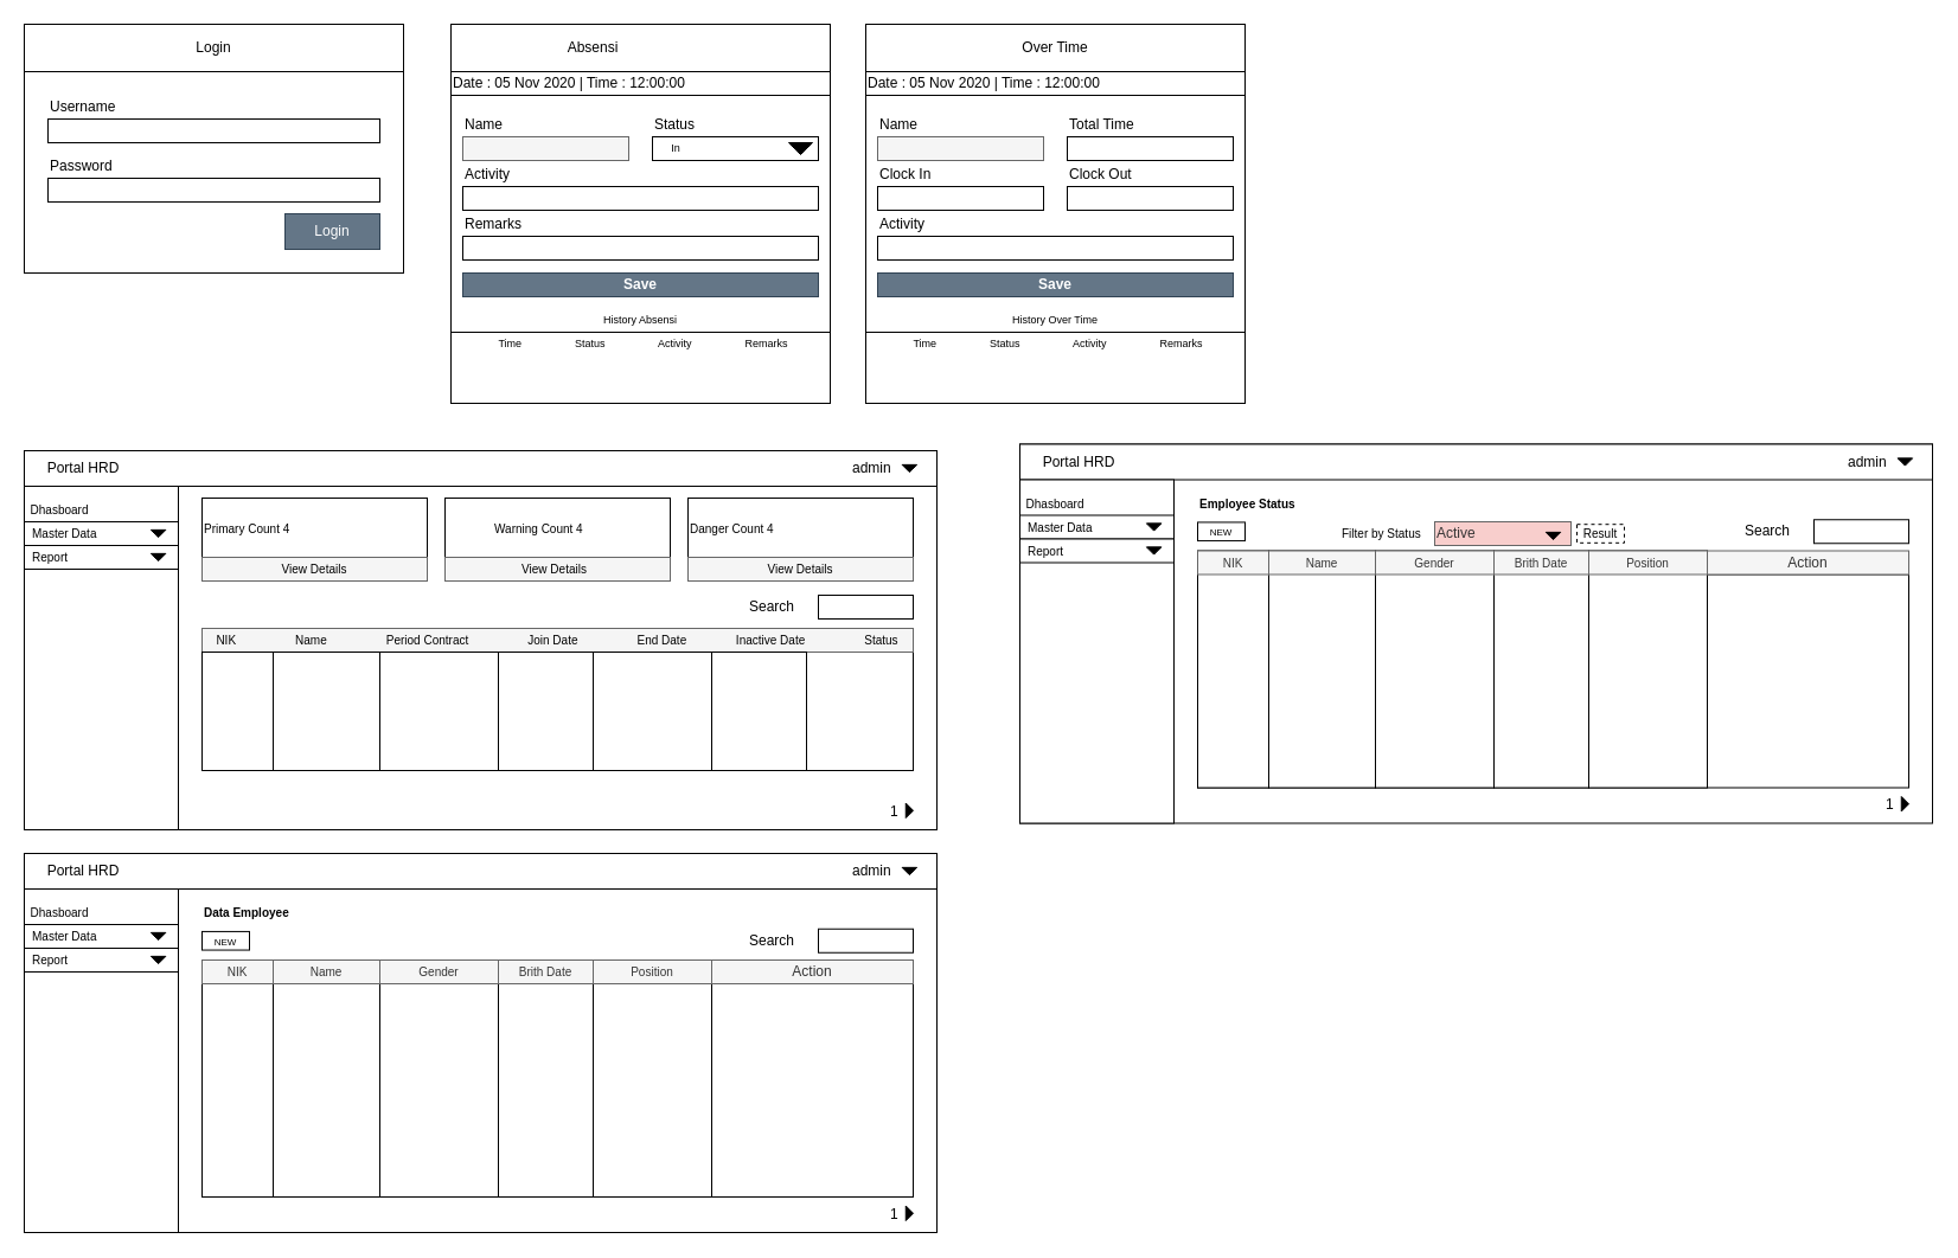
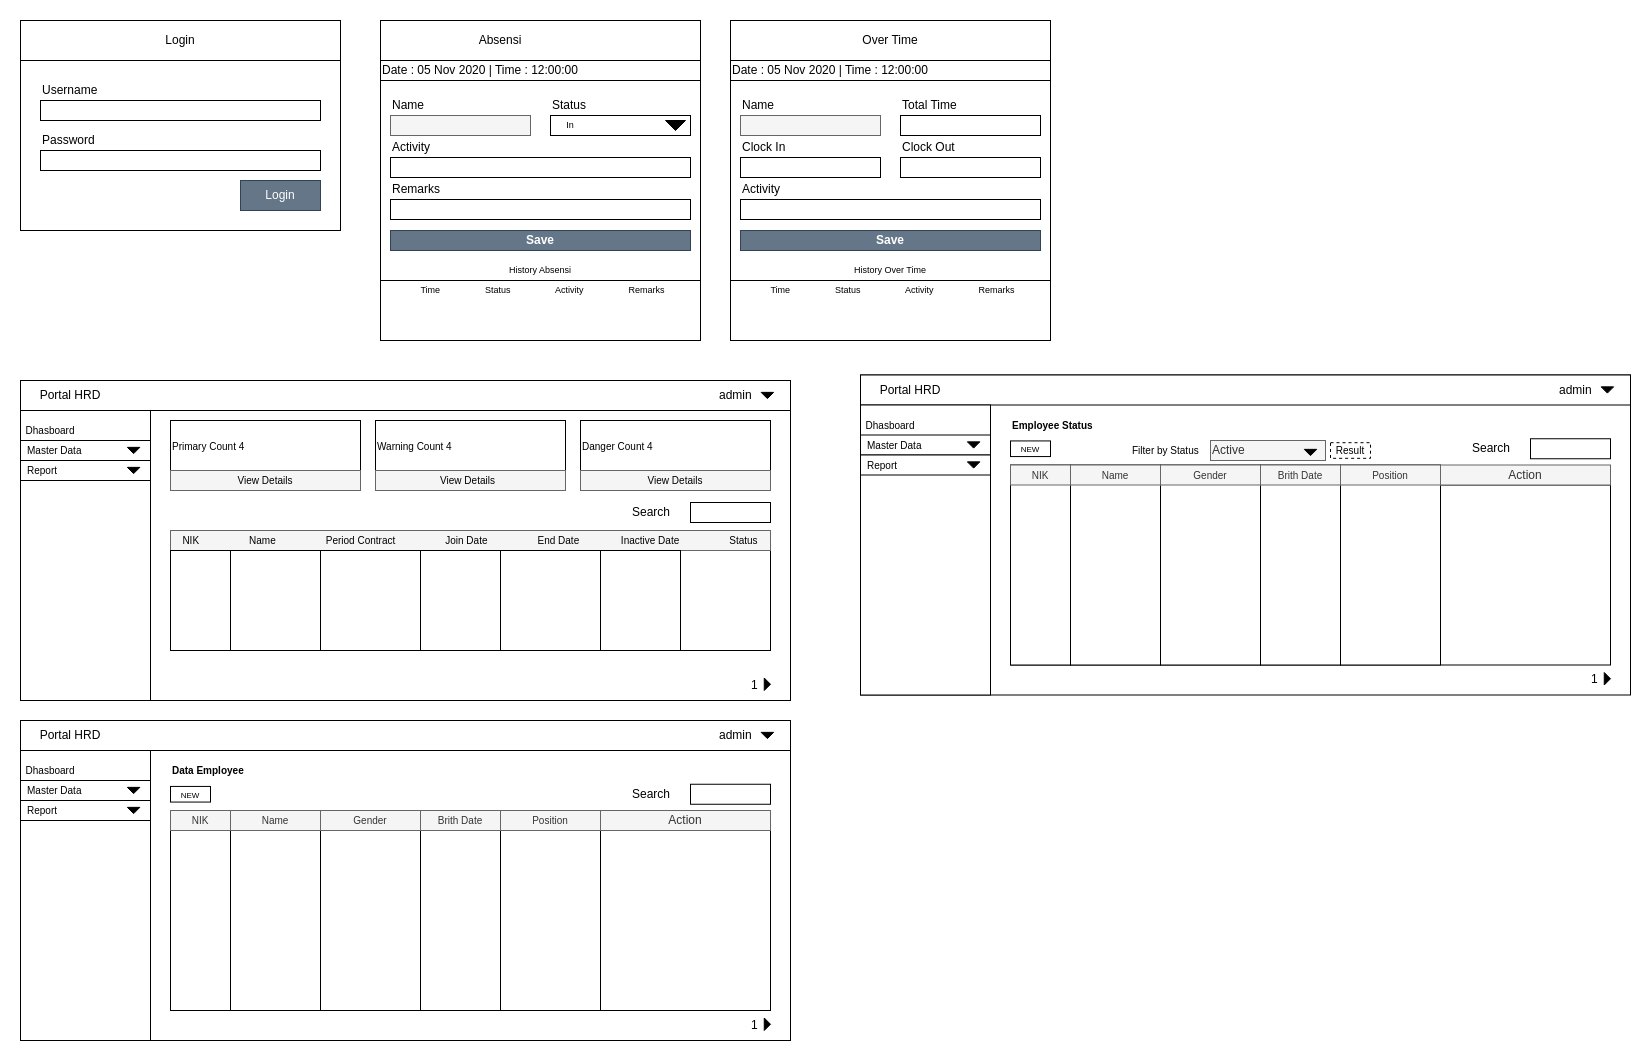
- <mxCell id="80" value="Warning Count 4" style="text;html=1;strokeColor=none;fillColor=none;align=left;verticalAlign=middle;whiteSpace=wrap;rounded=0;fontSize=10;fontColor=#000000;" parent="1" vertex="1"><mxGeometry x="415" y="436.25" width="100" height="20" as="geometry" /></mxCell>
+ <mxCell id="80" value="Warning Count 4" style="text;html=1;strokeColor=none;fillColor=none;align=left;verticalAlign=middle;whiteSpace=wrap;rounded=0;fontSize=10;fontColor=#000000;" parent="1" vertex="1"><mxGeometry x="375" y="436.25" width="100" height="20" as="geometry" /></mxCell>
- <mxCell id="153" value="&lt;div align=&quot;left&quot;&gt;Active&lt;/div&gt;" style="rounded=0;whiteSpace=wrap;html=1;fontColor=#333333;fillColor=#f8cecc;align=left;strokeColor=#666666;" vertex="1" parent="1"><mxGeometry x="1210" y="440" width="115" height="20" as="geometry" /></mxCell>
+ <mxCell id="153" value="&lt;div align=&quot;left&quot;&gt;Active&lt;/div&gt;" style="rounded=0;whiteSpace=wrap;html=1;fontColor=#333333;fillColor=#f5f5f5;align=left;strokeColor=#666666;" vertex="1" parent="1"><mxGeometry x="1210" y="440" width="115" height="20" as="geometry" /></mxCell>
